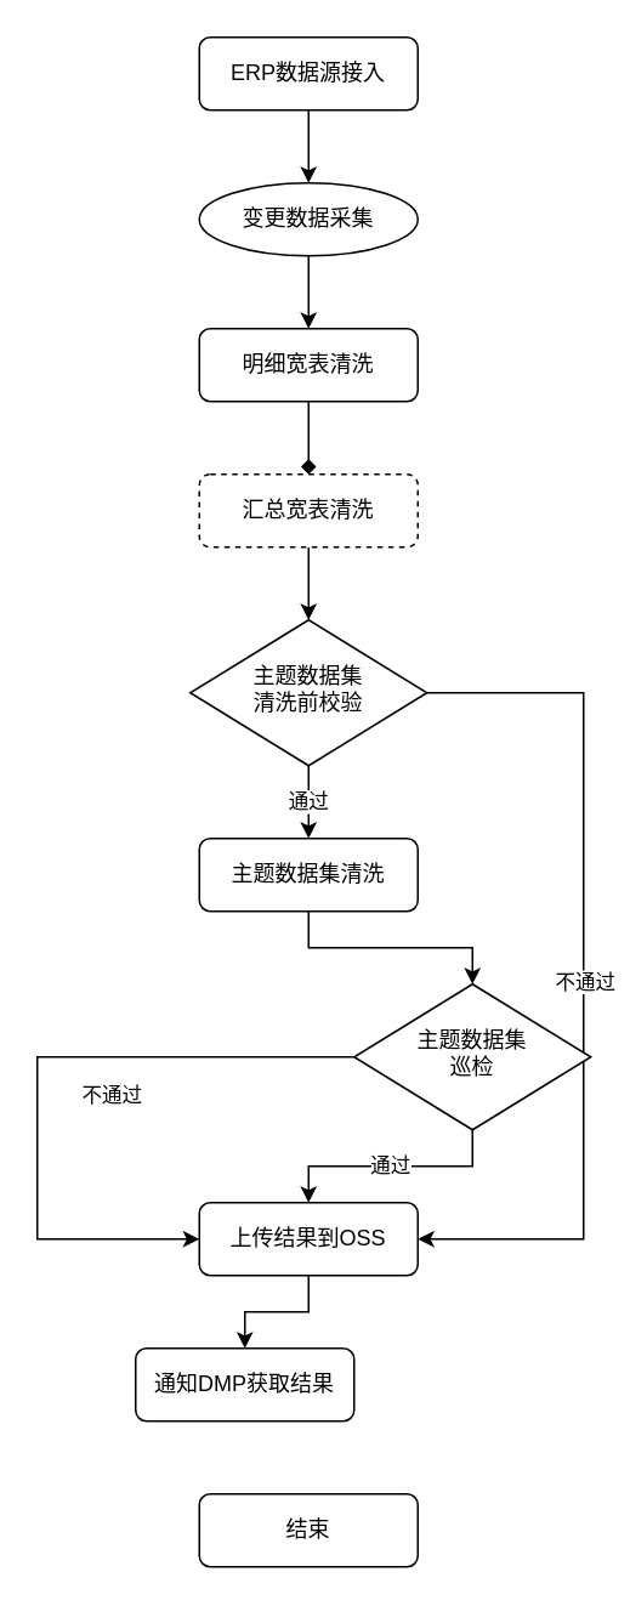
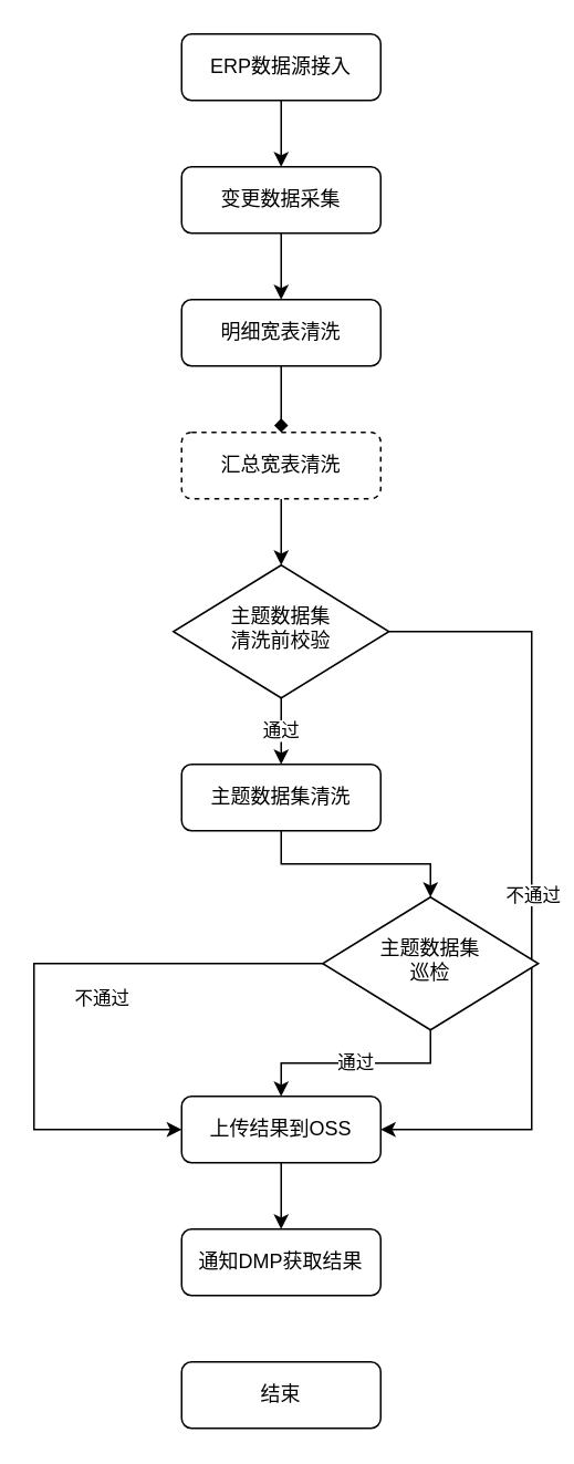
- <mxCell id="5" value="变更数据采集" style="ellipse;whiteSpace=wrap;html=1;fontSize=12;glass=0;strokeWidth=1;shadow=0;" vertex="1" parent="1"><mxGeometry x="109" y="100" width="120" height="40" as="geometry" /></mxCell>
+ <mxCell id="5" value="变更数据采集" style="rounded=1;whiteSpace=wrap;html=1;fontSize=12;glass=0;strokeWidth=1;shadow=0;" vertex="1" parent="1"><mxGeometry x="109" y="100" width="120" height="40" as="geometry" /></mxCell>
- <mxCell id="22" value="通知DMP获取结果" style="rounded=1;whiteSpace=wrap;html=1;fontSize=12;glass=0;strokeWidth=1;shadow=0;" vertex="1" parent="1"><mxGeometry x="74" y="740" width="120" height="40" as="geometry" /></mxCell>
+ <mxCell id="22" value="通知DMP获取结果" style="rounded=1;whiteSpace=wrap;html=1;fontSize=12;glass=0;strokeWidth=1;shadow=0;" vertex="1" parent="1"><mxGeometry x="109" y="740" width="120" height="40" as="geometry" /></mxCell>
